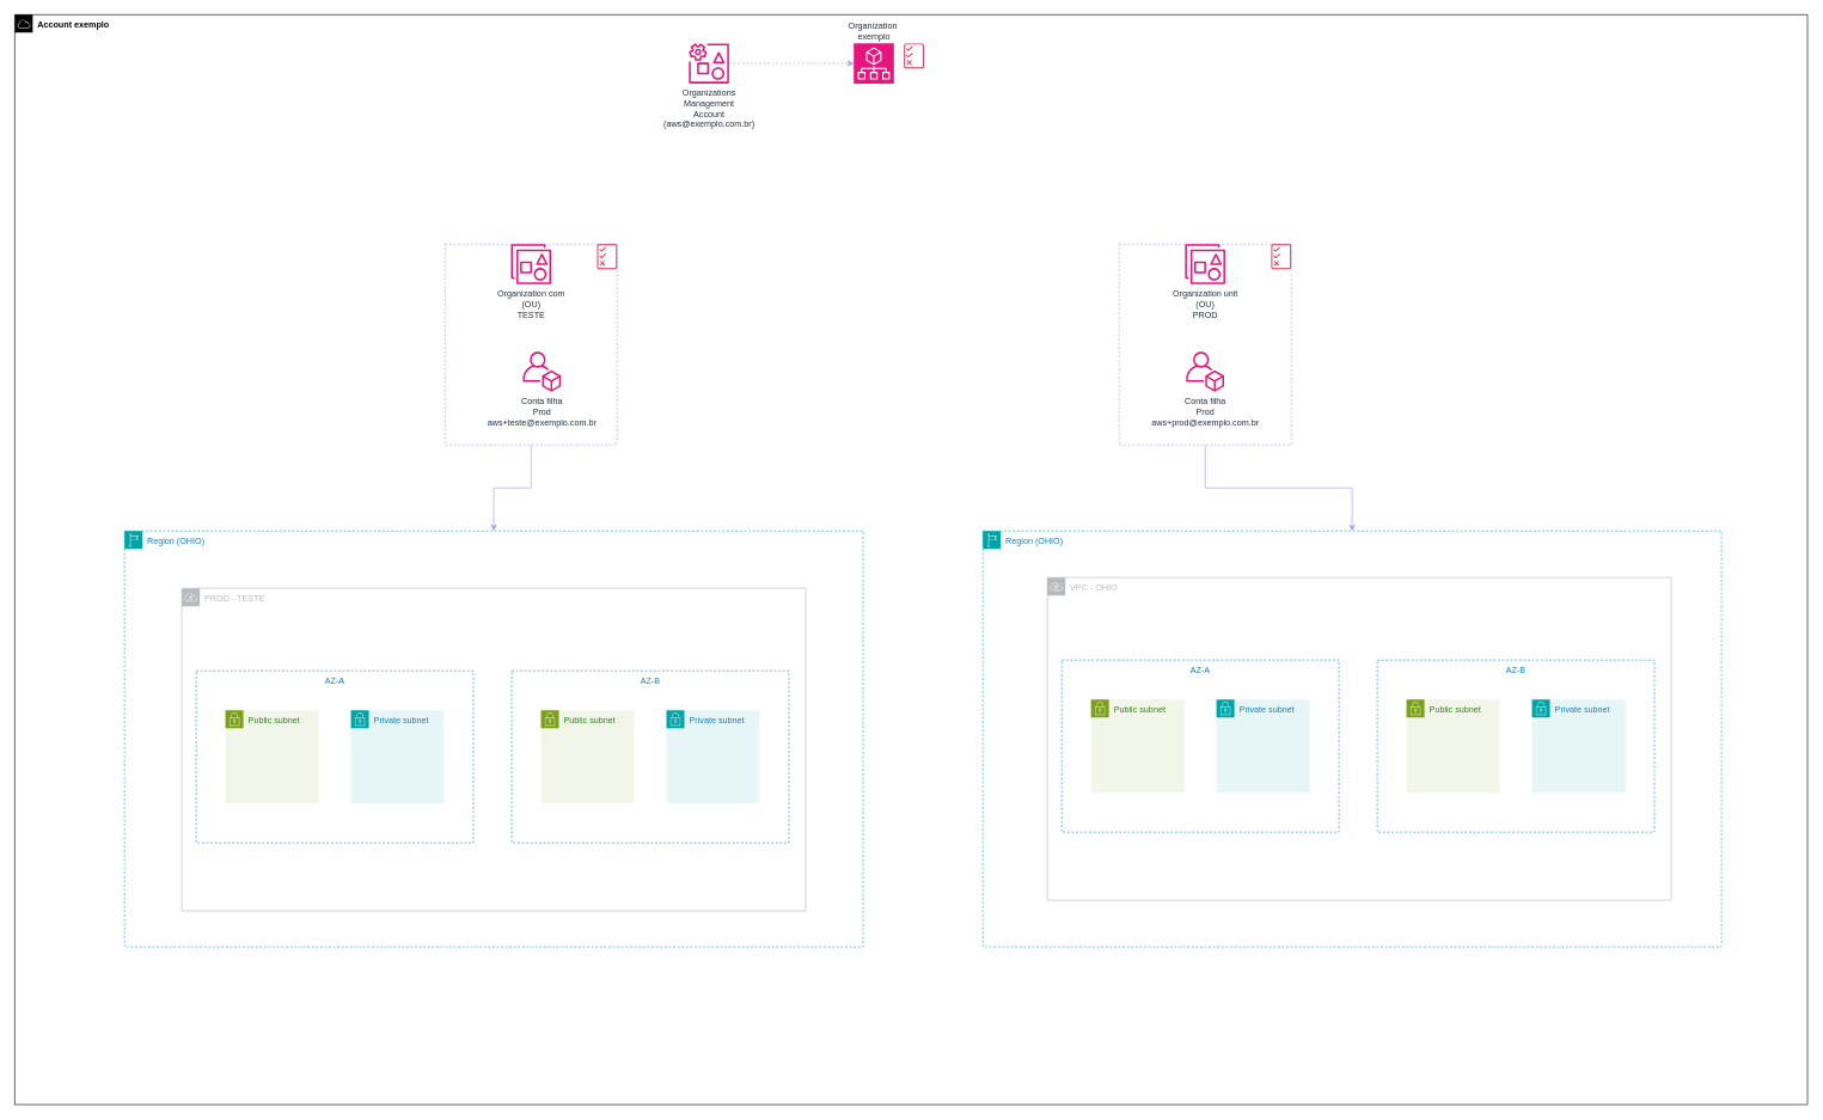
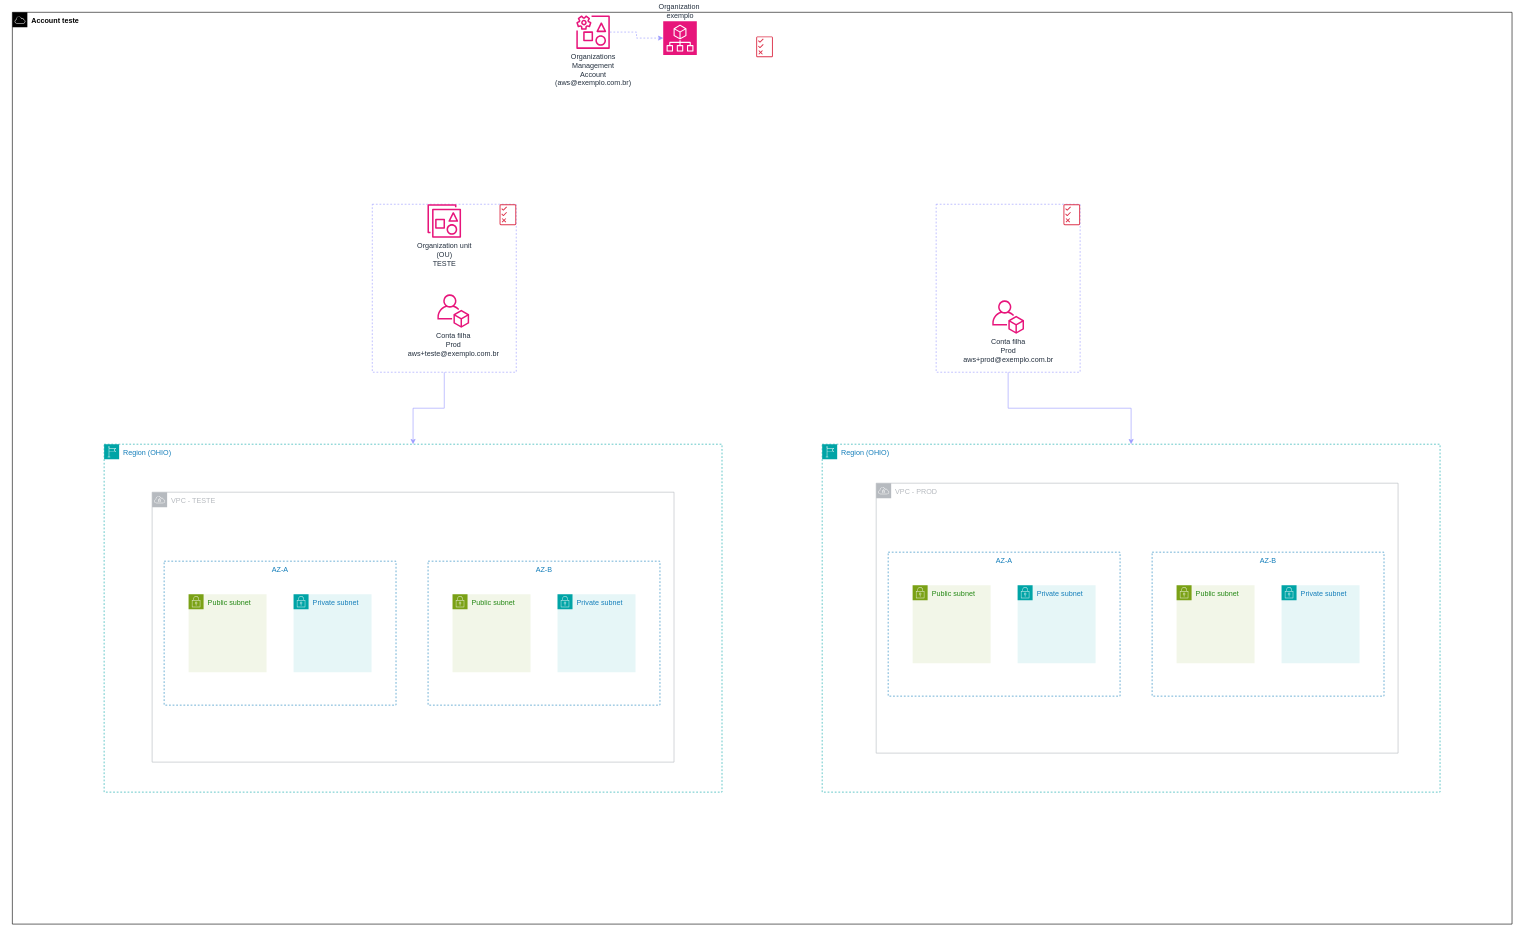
- <mxCell id="2" value="&lt;font size=&quot;1&quot; style=&quot;&quot;&gt;&lt;b style=&quot;font-size: 12px;&quot;&gt;Account exemplo&lt;/b&gt;&lt;/font&gt;" style="sketch=0;outlineConnect=0;html=1;whiteSpace=wrap;fontSize=12;fontStyle=0;shape=mxgraph.aws4.group;grIcon=mxgraph.aws4.group_aws_cloud;verticalAlign=top;align=left;spacingLeft=30;dashed=0;" vertex="1" parent="1"><mxGeometry x="20" y="20" width="2500" height="1520" as="geometry" /></mxCell>
+ <mxCell id="2" value="&lt;font size=&quot;1&quot; style=&quot;&quot;&gt;&lt;b style=&quot;font-size: 12px;&quot;&gt;Account teste&lt;/b&gt;&lt;/font&gt;" style="sketch=0;outlineConnect=0;html=1;whiteSpace=wrap;fontSize=12;fontStyle=0;shape=mxgraph.aws4.group;grIcon=mxgraph.aws4.group_aws_cloud;verticalAlign=top;align=left;spacingLeft=30;dashed=0;" vertex="1" parent="1"><mxGeometry x="20" y="20" width="2500" height="1520" as="geometry" /></mxCell>
- <mxCell id="5" value="Organizations &lt;br&gt;Management &lt;br&gt;Account&lt;br&gt;(aws@exemplo.com.br)" style="sketch=0;outlineConnect=0;fontColor=#232F3E;gradientColor=none;fillColor=#E7157B;strokeColor=none;dashed=0;verticalLabelPosition=bottom;verticalAlign=top;align=center;html=1;fontSize=12;fontStyle=0;aspect=fixed;pointerEvents=1;shape=mxgraph.aws4.organizations_management_account2;" vertex="1" parent="1"><mxGeometry x="960" y="60" width="56" height="56" as="geometry" /></mxCell>
+ <mxCell id="5" value="Organizations &lt;br&gt;Management &lt;br&gt;Account&lt;br&gt;(aws@exemplo.com.br)" style="sketch=0;outlineConnect=0;fontColor=#232F3E;gradientColor=none;fillColor=#E7157B;strokeColor=none;dashed=0;verticalLabelPosition=bottom;verticalAlign=top;align=center;html=1;fontSize=12;fontStyle=0;aspect=fixed;pointerEvents=1;shape=mxgraph.aws4.organizations_management_account2;" vertex="1" parent="1"><mxGeometry x="960" y="25" width="56" height="56" as="geometry" /></mxCell>
- <mxCell id="6" value="Organization&amp;nbsp;&lt;br&gt;exemplo" style="sketch=0;points=[[0,0,0],[0.25,0,0],[0.5,0,0],[0.75,0,0],[1,0,0],[0,1,0],[0.25,1,0],[0.5,1,0],[0.75,1,0],[1,1,0],[0,0.25,0],[0,0.5,0],[0,0.75,0],[1,0.25,0],[1,0.5,0],[1,0.75,0]];points=[[0,0,0],[0.25,0,0],[0.5,0,0],[0.75,0,0],[1,0,0],[0,1,0],[0.25,1,0],[0.5,1,0],[0.75,1,0],[1,1,0],[0,0.25,0],[0,0.5,0],[0,0.75,0],[1,0.25,0],[1,0.5,0],[1,0.75,0]];outlineConnect=0;fontColor=#232F3E;fillColor=#E7157B;strokeColor=#ffffff;dashed=0;verticalLabelPosition=top;verticalAlign=bottom;align=center;html=1;fontSize=12;fontStyle=0;aspect=fixed;shape=mxgraph.aws4.resourceIcon;resIcon=mxgraph.aws4.organizations;labelPosition=center;" vertex="1" parent="1"><mxGeometry x="1190" y="60" width="56" height="56" as="geometry" /></mxCell>
+ <mxCell id="6" value="Organization&amp;nbsp;&lt;br&gt;exemplo" style="sketch=0;points=[[0,0,0],[0.25,0,0],[0.5,0,0],[0.75,0,0],[1,0,0],[0,1,0],[0.25,1,0],[0.5,1,0],[0.75,1,0],[1,1,0],[0,0.25,0],[0,0.5,0],[0,0.75,0],[1,0.25,0],[1,0.5,0],[1,0.75,0]];points=[[0,0,0],[0.25,0,0],[0.5,0,0],[0.75,0,0],[1,0,0],[0,1,0],[0.25,1,0],[0.5,1,0],[0.75,1,0],[1,1,0],[0,0.25,0],[0,0.5,0],[0,0.75,0],[1,0.25,0],[1,0.5,0],[1,0.75,0]];outlineConnect=0;fontColor=#232F3E;fillColor=#E7157B;strokeColor=#ffffff;dashed=0;verticalLabelPosition=top;verticalAlign=bottom;align=center;html=1;fontSize=12;fontStyle=0;aspect=fixed;shape=mxgraph.aws4.resourceIcon;resIcon=mxgraph.aws4.organizations;labelPosition=center;" vertex="1" parent="1"><mxGeometry x="1105" y="35" width="56" height="56" as="geometry" /></mxCell>
- <mxCell id="7" value="Organization unit&lt;br&gt;(OU)&lt;br&gt;PROD" style="sketch=0;outlineConnect=0;fontColor=#232F3E;gradientColor=none;fillColor=#E7157B;strokeColor=none;dashed=0;verticalLabelPosition=bottom;verticalAlign=top;align=center;html=1;fontSize=12;fontStyle=0;aspect=fixed;pointerEvents=1;shape=mxgraph.aws4.organizations_organizational_unit2;" vertex="1" parent="1"><mxGeometry x="1652" y="340" width="56" height="56" as="geometry" /></mxCell>
- <mxCell id="12" value="Organization com&lt;br&gt;(OU)&lt;br&gt;TESTE" style="sketch=0;outlineConnect=0;fontColor=#232F3E;gradientColor=none;fillColor=#E7157B;strokeColor=none;dashed=0;verticalLabelPosition=bottom;verticalAlign=top;align=center;html=1;fontSize=12;fontStyle=0;aspect=fixed;pointerEvents=1;shape=mxgraph.aws4.organizations_organizational_unit2;" vertex="1" parent="1"><mxGeometry x="712" y="340" width="56" height="56" as="geometry" /></mxCell>
+ <mxCell id="12" value="Organization unit&lt;br&gt;(OU)&lt;br&gt;TESTE" style="sketch=0;outlineConnect=0;fontColor=#232F3E;gradientColor=none;fillColor=#E7157B;strokeColor=none;dashed=0;verticalLabelPosition=bottom;verticalAlign=top;align=center;html=1;fontSize=12;fontStyle=0;aspect=fixed;pointerEvents=1;shape=mxgraph.aws4.organizations_organizational_unit2;" vertex="1" parent="1"><mxGeometry x="712" y="340" width="56" height="56" as="geometry" /></mxCell>
- <mxCell id="9" value="Conta filha&lt;br&gt;Prod&lt;br&gt;aws+prod@exemplo.com.br" style="sketch=0;outlineConnect=0;fontColor=#232F3E;gradientColor=none;fillColor=#E7157B;strokeColor=none;dashed=0;verticalLabelPosition=bottom;verticalAlign=top;align=center;html=1;fontSize=12;fontStyle=0;aspect=fixed;pointerEvents=1;shape=mxgraph.aws4.organizations_account;" vertex="1" parent="1"><mxGeometry x="1653.43" y="490" width="53.13" height="56" as="geometry" /></mxCell>
+ <mxCell id="9" value="Conta filha&lt;br&gt;Prod&lt;br&gt;aws+prod@exemplo.com.br" style="sketch=0;outlineConnect=0;fontColor=#232F3E;gradientColor=none;fillColor=#E7157B;strokeColor=none;dashed=0;verticalLabelPosition=bottom;verticalAlign=top;align=center;html=1;fontSize=12;fontStyle=0;aspect=fixed;pointerEvents=1;shape=mxgraph.aws4.organizations_account;" vertex="1" parent="1"><mxGeometry x="1653.43" y="500" width="53.13" height="56" as="geometry" /></mxCell>
- <mxCell id="26" value="VPC - OHIO" style="sketch=0;outlineConnect=0;gradientColor=none;html=1;whiteSpace=wrap;fontSize=12;fontStyle=0;shape=mxgraph.aws4.group;grIcon=mxgraph.aws4.group_vpc;strokeColor=#B6BABF;fillColor=none;verticalAlign=top;align=left;spacingLeft=30;fontColor=#B6BABF;dashed=0;" vertex="1" parent="25"><mxGeometry x="90" y="65" width="870" height="450" as="geometry" /></mxCell>
+ <mxCell id="26" value="VPC - PROD" style="sketch=0;outlineConnect=0;gradientColor=none;html=1;whiteSpace=wrap;fontSize=12;fontStyle=0;shape=mxgraph.aws4.group;grIcon=mxgraph.aws4.group_vpc;strokeColor=#B6BABF;fillColor=none;verticalAlign=top;align=left;spacingLeft=30;fontColor=#B6BABF;dashed=0;" vertex="1" parent="25"><mxGeometry x="90" y="65" width="870" height="450" as="geometry" /></mxCell>
- <mxCell id="18" value="PROD - TESTE" style="sketch=0;outlineConnect=0;gradientColor=none;html=1;whiteSpace=wrap;fontSize=12;fontStyle=0;shape=mxgraph.aws4.group;grIcon=mxgraph.aws4.group_vpc;strokeColor=#B6BABF;fillColor=none;verticalAlign=top;align=left;spacingLeft=30;fontColor=#B6BABF;dashed=0;" vertex="1" parent="17"><mxGeometry x="80.0" y="80" width="870" height="450" as="geometry" /></mxCell>
+ <mxCell id="18" value="VPC - TESTE" style="sketch=0;outlineConnect=0;gradientColor=none;html=1;whiteSpace=wrap;fontSize=12;fontStyle=0;shape=mxgraph.aws4.group;grIcon=mxgraph.aws4.group_vpc;strokeColor=#B6BABF;fillColor=none;verticalAlign=top;align=left;spacingLeft=30;fontColor=#B6BABF;dashed=0;" vertex="1" parent="17"><mxGeometry x="80.0" y="80" width="870" height="450" as="geometry" /></mxCell>
